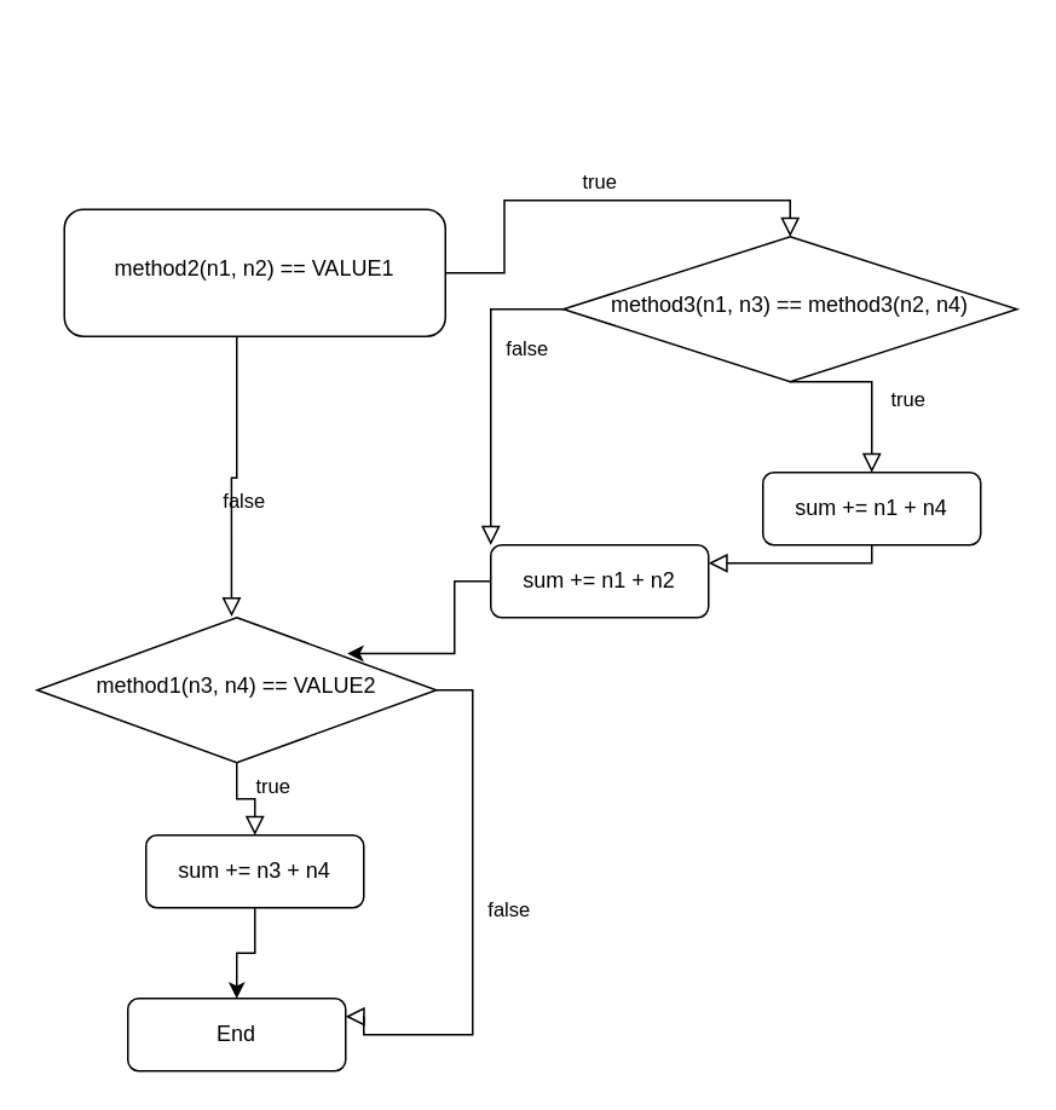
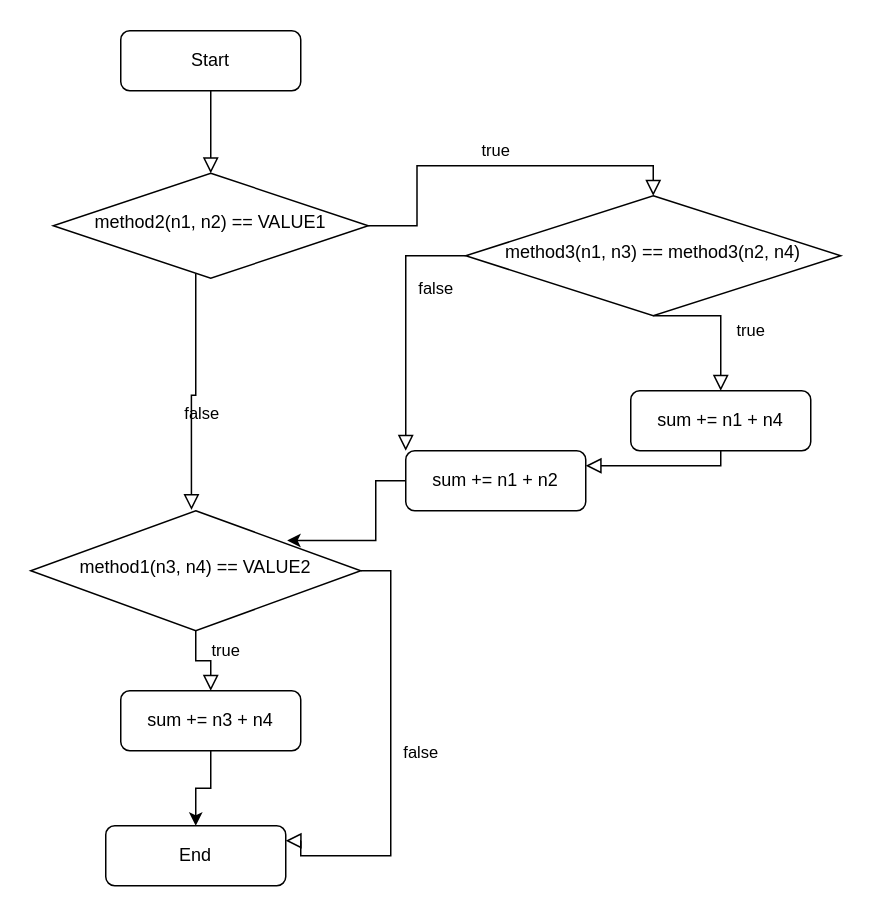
+ <mxCell id="3" value="Start" style="rounded=1;whiteSpace=wrap;html=1;fontSize=12;glass=0;strokeWidth=1;shadow=0;" vertex="1" parent="1"><mxGeometry x="80" y="20" width="120" height="40" as="geometry" /></mxCell>
+ <mxCell id="2" value="" style="rounded=0;html=1;jettySize=auto;orthogonalLoop=1;fontSize=11;endArrow=block;endFill=0;endSize=8;strokeWidth=1;shadow=0;labelBackgroundColor=none;edgeStyle=orthogonalEdgeStyle;" edge="1" parent="1" source="3" target="6"><mxGeometry relative="1" as="geometry" /></mxCell>
- <mxCell id="6" value="method2(n1, n2) == VALUE1" style="whiteSpace=wrap;html=1;shadow=0;fontFamily=Helvetica;fontSize=12;align=center;strokeWidth=1;spacing=6;spacingTop=-4;rounded=1;" vertex="1" parent="1"><mxGeometry x="35" y="115" width="210" height="70" as="geometry" /></mxCell>
+ <mxCell id="6" value="method2(n1, n2) == VALUE1" style="rhombus;whiteSpace=wrap;html=1;shadow=0;fontFamily=Helvetica;fontSize=12;align=center;strokeWidth=1;spacing=6;spacingTop=-4;" vertex="1" parent="1"><mxGeometry x="35" y="115" width="210" height="70" as="geometry" /></mxCell>
